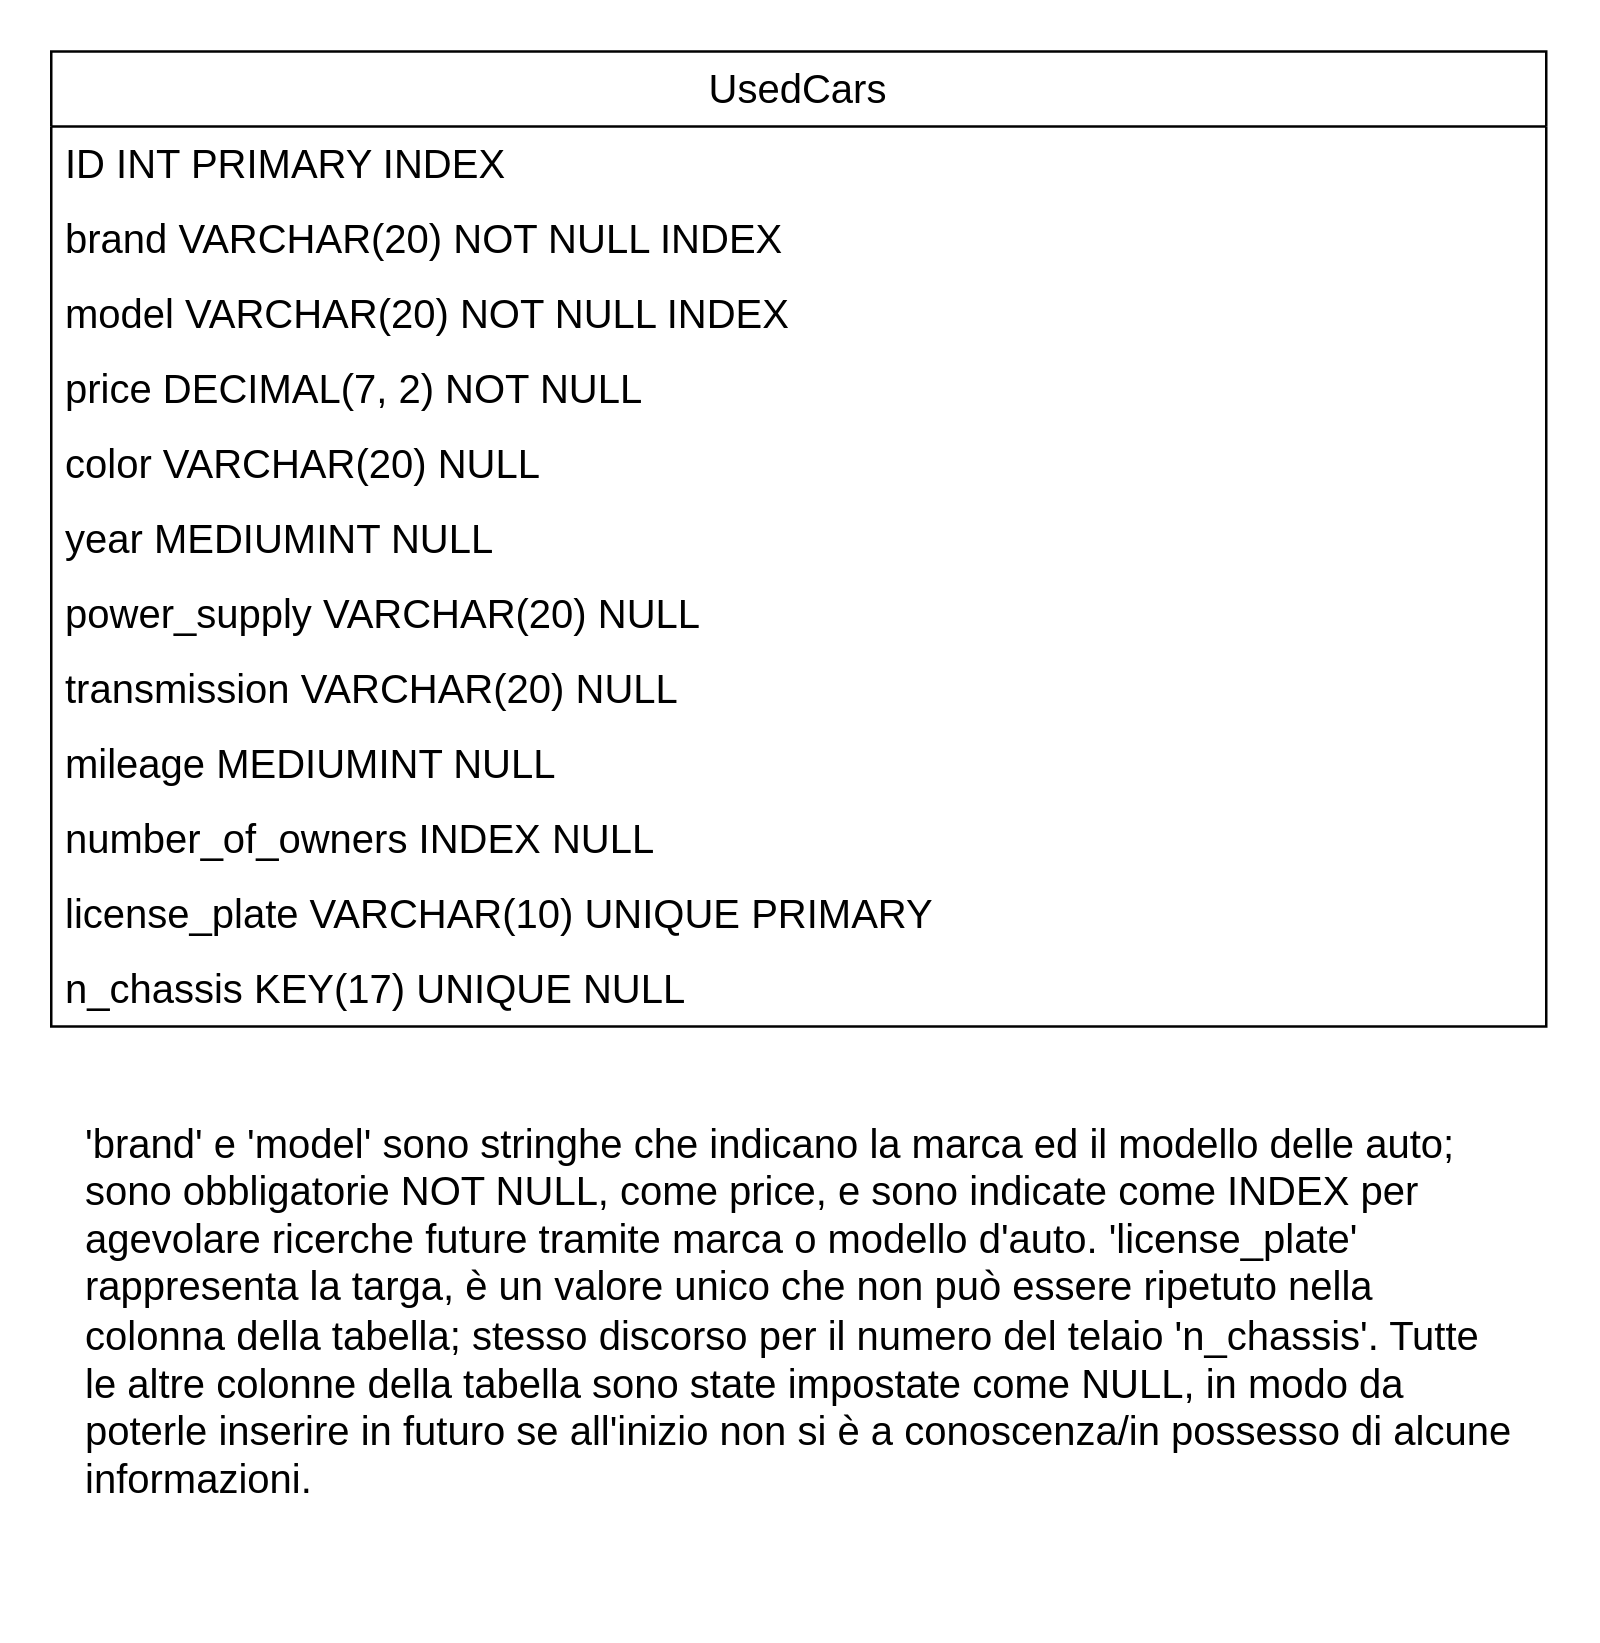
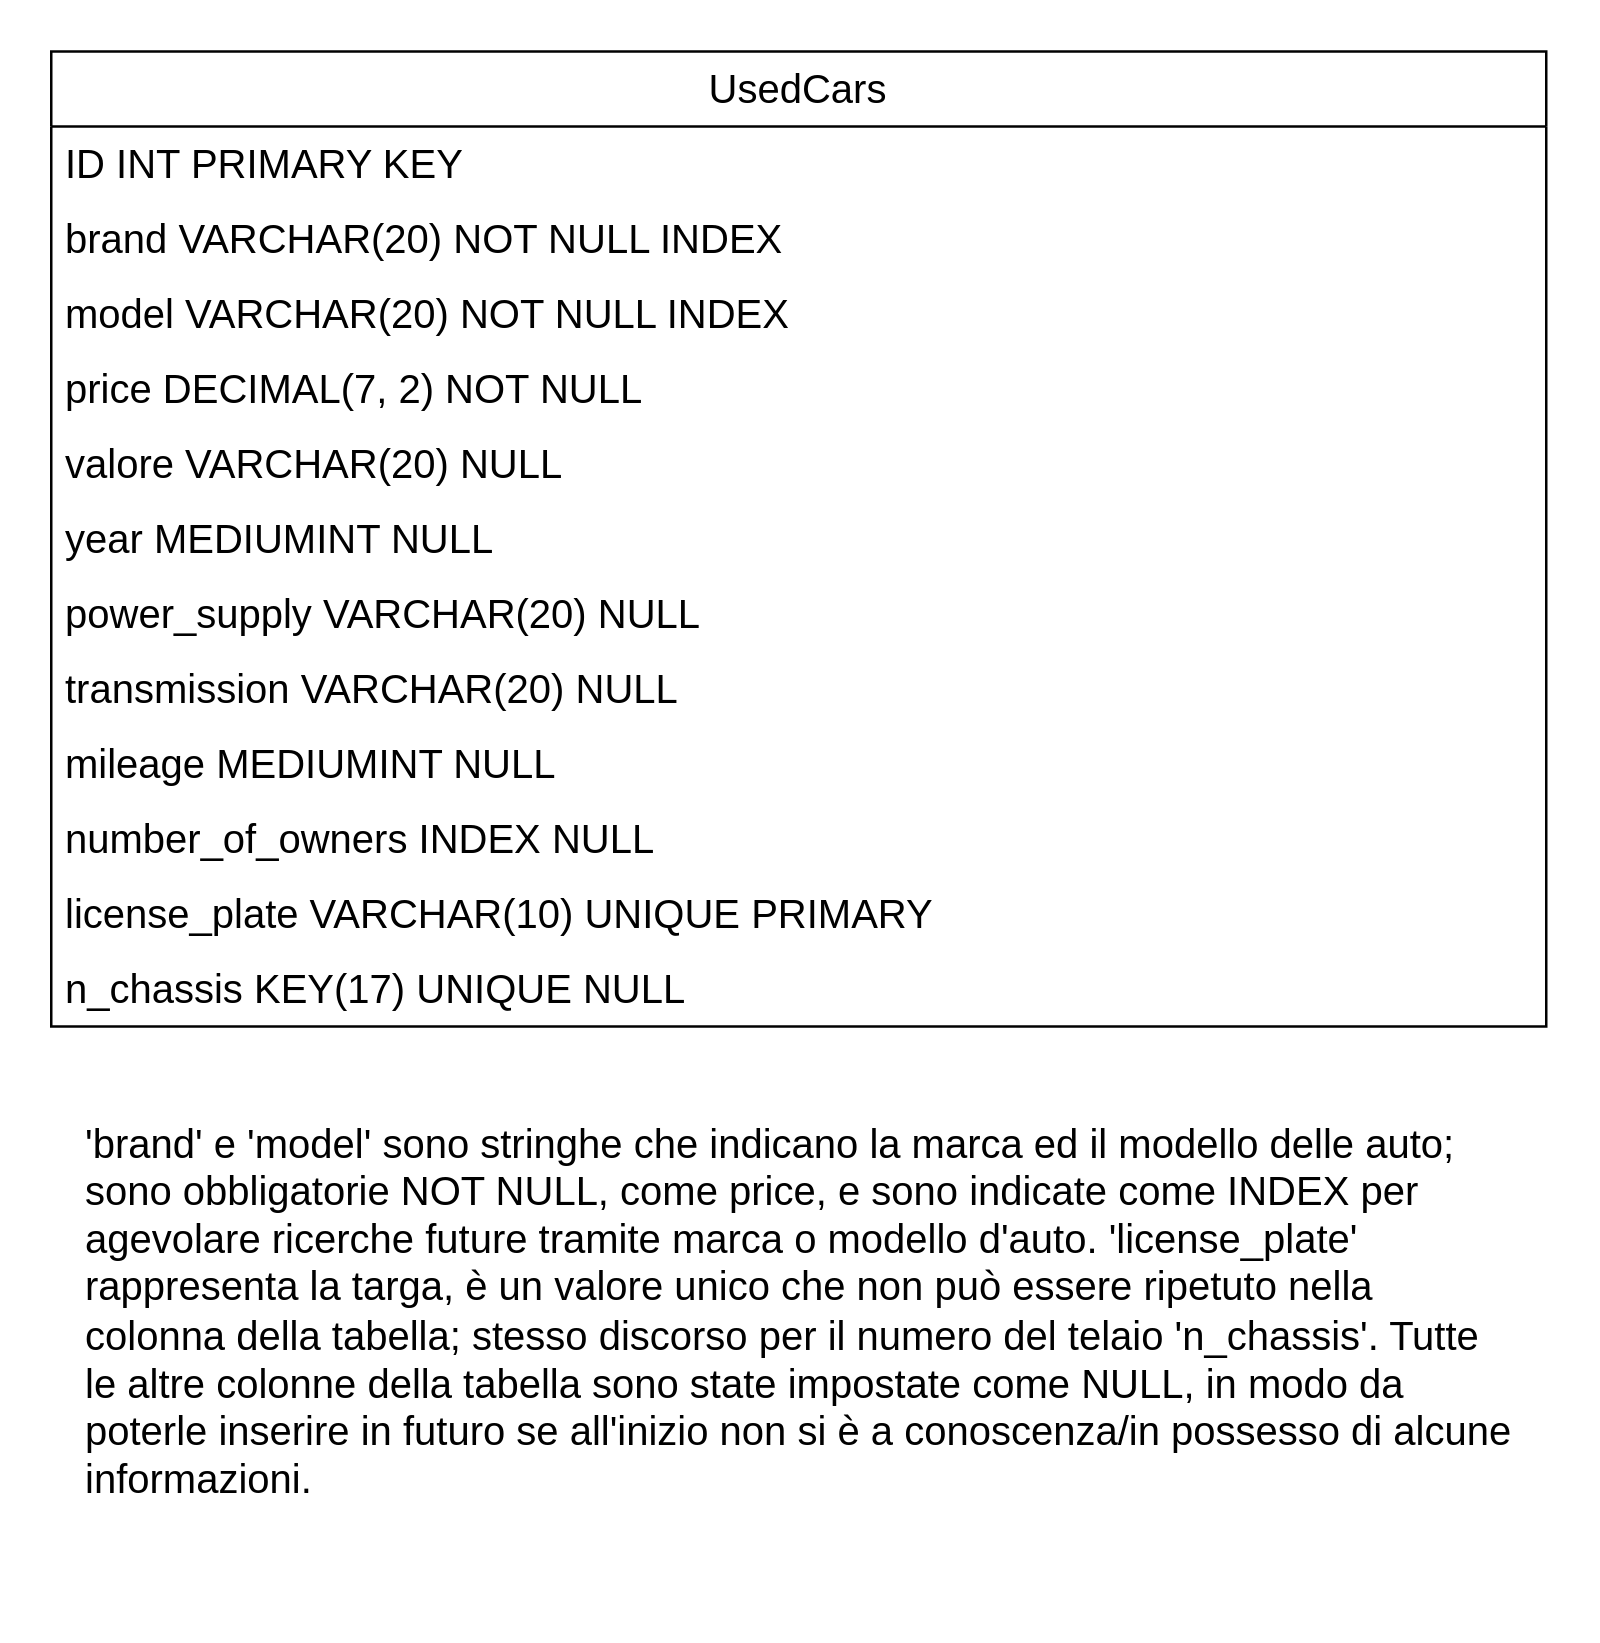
- <mxCell id="3" value="ID INT PRIMARY INDEX" style="text;strokeColor=none;fillColor=none;align=left;verticalAlign=middle;spacingLeft=4;spacingRight=4;overflow=hidden;points=[[0,0.5],[1,0.5]];portConstraint=eastwest;rotatable=0;whiteSpace=wrap;html=1;fontSize=16;" vertex="1" parent="2"><mxGeometry y="30" width="598" height="30" as="geometry" /></mxCell>
+ <mxCell id="3" value="ID INT PRIMARY KEY" style="text;strokeColor=none;fillColor=none;align=left;verticalAlign=middle;spacingLeft=4;spacingRight=4;overflow=hidden;points=[[0,0.5],[1,0.5]];portConstraint=eastwest;rotatable=0;whiteSpace=wrap;html=1;fontSize=16;" vertex="1" parent="2"><mxGeometry y="30" width="598" height="30" as="geometry" /></mxCell>
- <mxCell id="7" value="color VARCHAR(20) NULL" style="text;strokeColor=none;fillColor=none;align=left;verticalAlign=middle;spacingLeft=4;spacingRight=4;overflow=hidden;points=[[0,0.5],[1,0.5]];portConstraint=eastwest;rotatable=0;whiteSpace=wrap;html=1;fontSize=16;" vertex="1" parent="2"><mxGeometry y="150" width="598" height="30" as="geometry" /></mxCell>
+ <mxCell id="7" value="valore VARCHAR(20) NULL" style="text;strokeColor=none;fillColor=none;align=left;verticalAlign=middle;spacingLeft=4;spacingRight=4;overflow=hidden;points=[[0,0.5],[1,0.5]];portConstraint=eastwest;rotatable=0;whiteSpace=wrap;html=1;fontSize=16;" vertex="1" parent="2"><mxGeometry y="150" width="598" height="30" as="geometry" /></mxCell>
